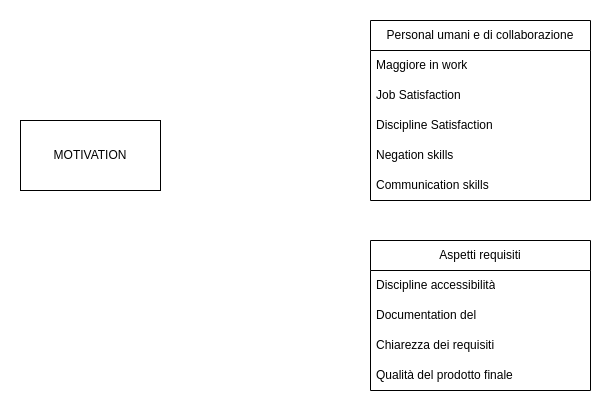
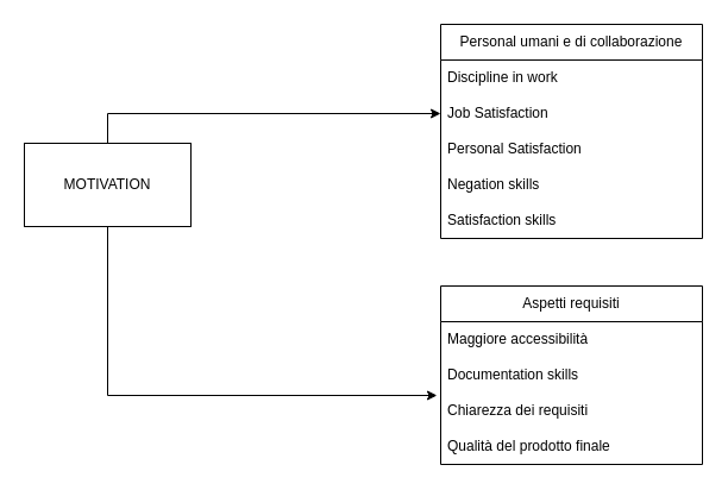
- <mxCell id="5" value="Maggiore in work" style="text;strokeColor=none;fillColor=none;align=left;verticalAlign=middle;spacingLeft=4;spacingRight=4;overflow=hidden;points=[[0,0.5],[1,0.5]];portConstraint=eastwest;rotatable=0;whiteSpace=wrap;html=1;" vertex="1" parent="4"><mxGeometry y="30" width="220" height="30" as="geometry" /></mxCell>
+ <mxCell id="5" value="Discipline in work" style="text;strokeColor=none;fillColor=none;align=left;verticalAlign=middle;spacingLeft=4;spacingRight=4;overflow=hidden;points=[[0,0.5],[1,0.5]];portConstraint=eastwest;rotatable=0;whiteSpace=wrap;html=1;" vertex="1" parent="4"><mxGeometry y="30" width="220" height="30" as="geometry" /></mxCell>
+ <mxCell id="2" style="edgeStyle=orthogonalEdgeStyle;rounded=0;orthogonalLoop=1;jettySize=auto;html=1;entryX=0;entryY=0.5;entryDx=0;entryDy=0;" edge="1" parent="1" source="3" target="6"><mxGeometry relative="1" as="geometry" /></mxCell>
- <mxCell id="7" value="Discipline Satisfaction" style="text;strokeColor=none;fillColor=none;align=left;verticalAlign=middle;spacingLeft=4;spacingRight=4;overflow=hidden;points=[[0,0.5],[1,0.5]];portConstraint=eastwest;rotatable=0;whiteSpace=wrap;html=1;" vertex="1" parent="4"><mxGeometry y="90" width="220" height="30" as="geometry" /></mxCell>
+ <mxCell id="7" value="Personal Satisfaction" style="text;strokeColor=none;fillColor=none;align=left;verticalAlign=middle;spacingLeft=4;spacingRight=4;overflow=hidden;points=[[0,0.5],[1,0.5]];portConstraint=eastwest;rotatable=0;whiteSpace=wrap;html=1;" vertex="1" parent="4"><mxGeometry y="90" width="220" height="30" as="geometry" /></mxCell>
- <mxCell id="9" value="Communication skills" style="text;strokeColor=none;fillColor=none;align=left;verticalAlign=middle;spacingLeft=4;spacingRight=4;overflow=hidden;points=[[0,0.5],[1,0.5]];portConstraint=eastwest;rotatable=0;whiteSpace=wrap;html=1;" vertex="1" parent="4"><mxGeometry y="150" width="220" height="30" as="geometry" /></mxCell>
+ <mxCell id="9" value="Satisfaction skills" style="text;strokeColor=none;fillColor=none;align=left;verticalAlign=middle;spacingLeft=4;spacingRight=4;overflow=hidden;points=[[0,0.5],[1,0.5]];portConstraint=eastwest;rotatable=0;whiteSpace=wrap;html=1;" vertex="1" parent="4"><mxGeometry y="150" width="220" height="30" as="geometry" /></mxCell>
- <mxCell id="11" value="Discipline accessibilità" style="text;strokeColor=none;fillColor=none;align=left;verticalAlign=middle;spacingLeft=4;spacingRight=4;overflow=hidden;points=[[0,0.5],[1,0.5]];portConstraint=eastwest;rotatable=0;whiteSpace=wrap;html=1;" vertex="1" parent="10"><mxGeometry y="30" width="220" height="30" as="geometry" /></mxCell>
+ <mxCell id="11" value="Maggiore accessibilità" style="text;strokeColor=none;fillColor=none;align=left;verticalAlign=middle;spacingLeft=4;spacingRight=4;overflow=hidden;points=[[0,0.5],[1,0.5]];portConstraint=eastwest;rotatable=0;whiteSpace=wrap;html=1;" vertex="1" parent="10"><mxGeometry y="30" width="220" height="30" as="geometry" /></mxCell>
- <mxCell id="12" value="Documentation del" style="text;strokeColor=none;fillColor=none;align=left;verticalAlign=middle;spacingLeft=4;spacingRight=4;overflow=hidden;points=[[0,0.5],[1,0.5]];portConstraint=eastwest;rotatable=0;whiteSpace=wrap;html=1;" vertex="1" parent="10"><mxGeometry y="60" width="220" height="30" as="geometry" /></mxCell>
+ <mxCell id="12" value="Documentation skills" style="text;strokeColor=none;fillColor=none;align=left;verticalAlign=middle;spacingLeft=4;spacingRight=4;overflow=hidden;points=[[0,0.5],[1,0.5]];portConstraint=eastwest;rotatable=0;whiteSpace=wrap;html=1;" vertex="1" parent="10"><mxGeometry y="60" width="220" height="30" as="geometry" /></mxCell>
+ <mxCell id="15" style="edgeStyle=orthogonalEdgeStyle;rounded=0;orthogonalLoop=1;jettySize=auto;html=1;exitX=0.5;exitY=1;exitDx=0;exitDy=0;entryX=-0.014;entryY=0.067;entryDx=0;entryDy=0;entryPerimeter=0;" edge="1" parent="1" source="3" target="13"><mxGeometry relative="1" as="geometry" /></mxCell>
